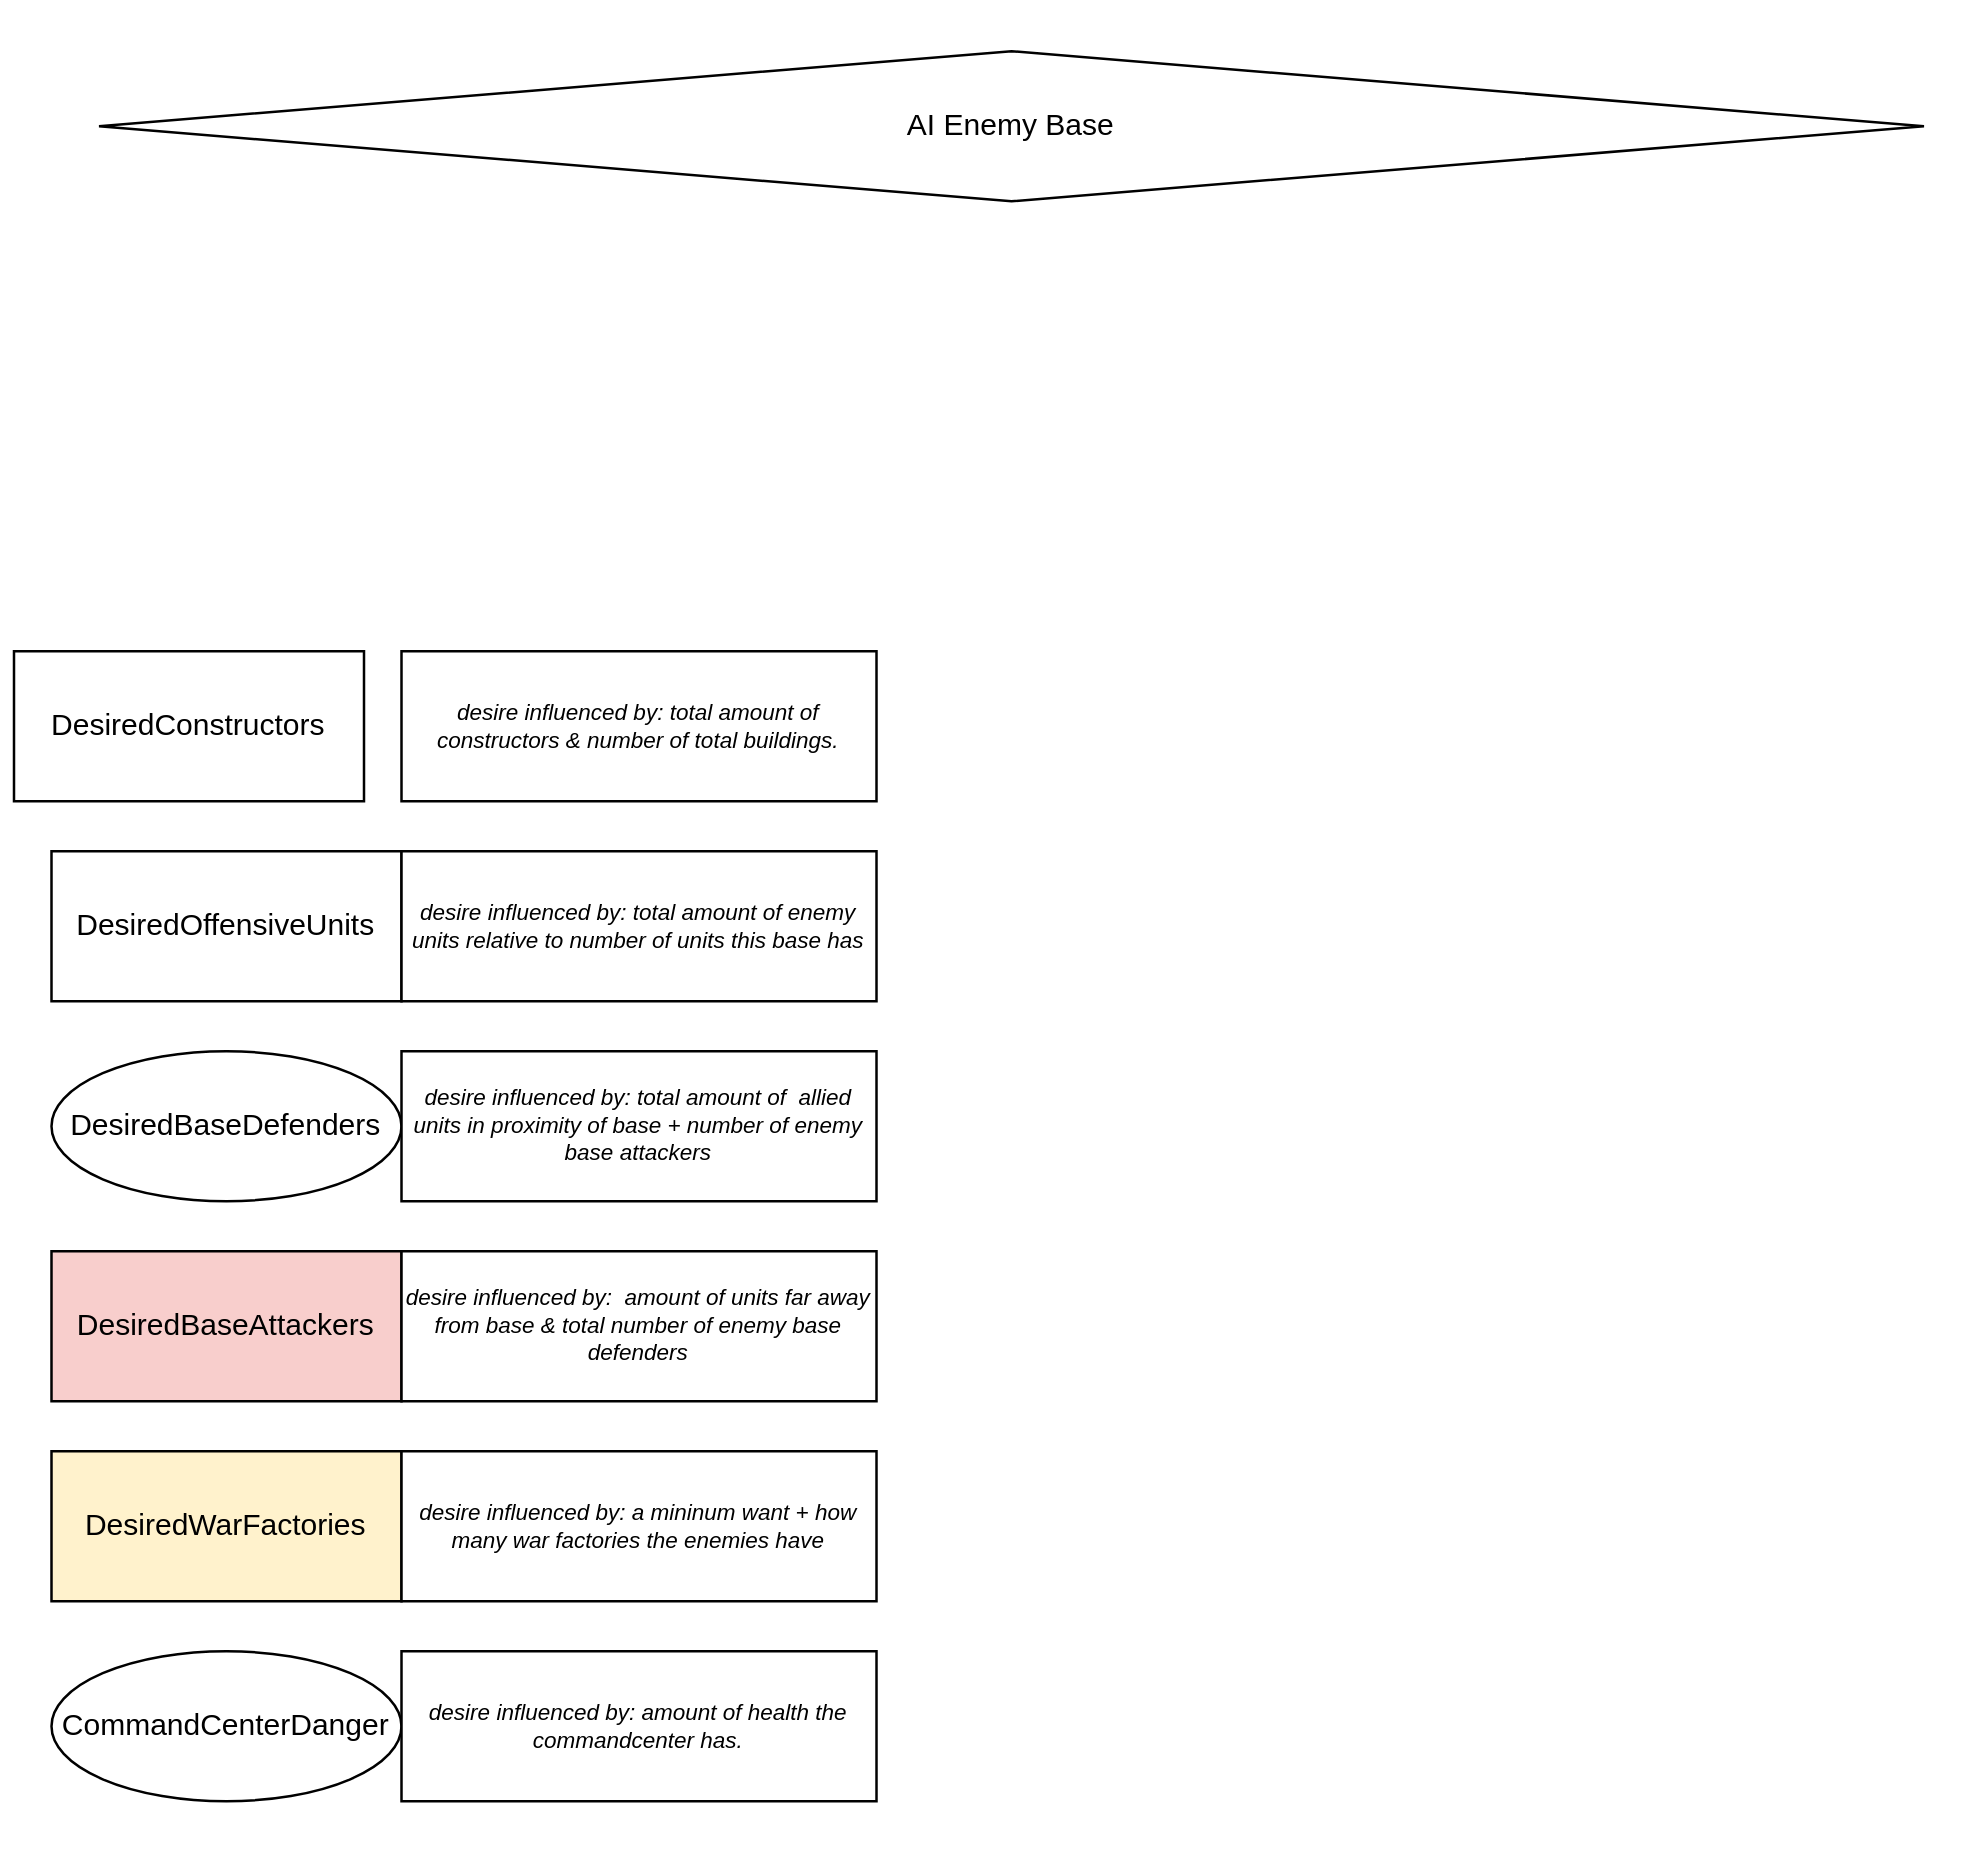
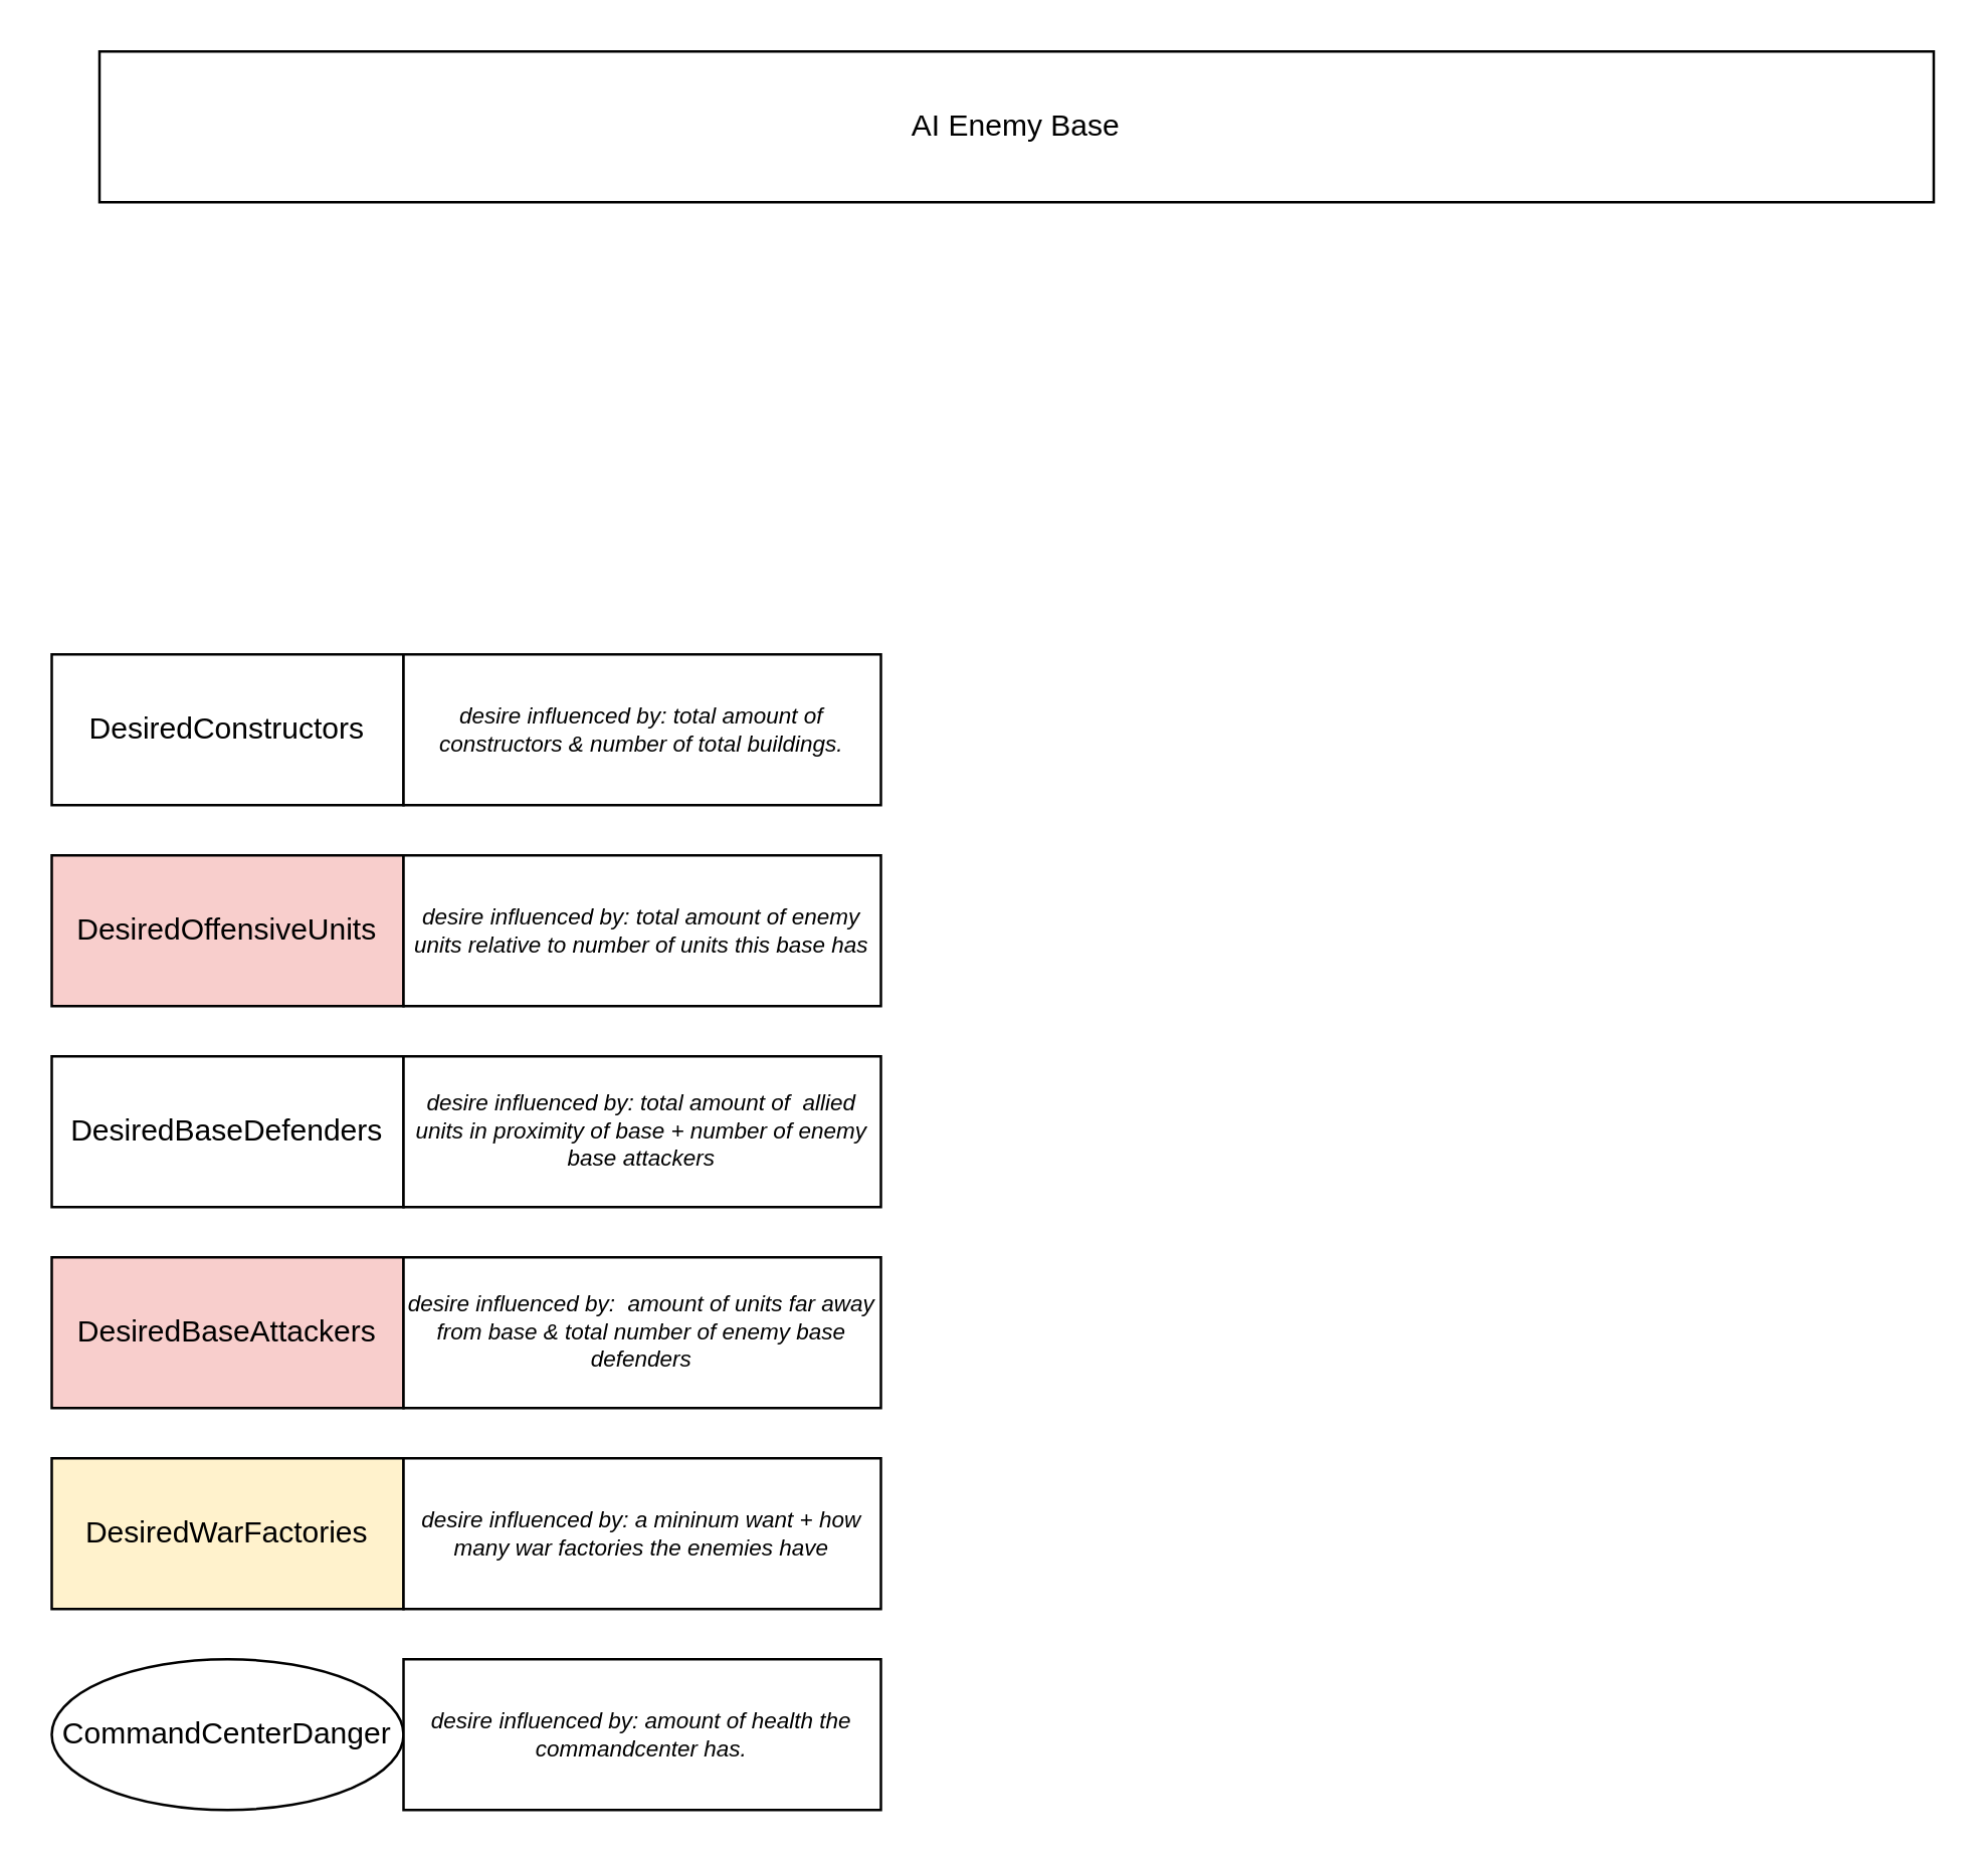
- <mxCell id="2" value="AI Enemy Base" style="rhombus;whiteSpace=wrap;html=1;" vertex="1" parent="1"><mxGeometry x="39" y="20" width="730" height="60" as="geometry" /></mxCell>
+ <mxCell id="2" value="AI Enemy Base" style="rounded=0;whiteSpace=wrap;html=1;" vertex="1" parent="1"><mxGeometry x="39" y="20" width="730" height="60" as="geometry" /></mxCell>
- <mxCell id="3" value="DesiredConstructors" style="whiteSpace=wrap;html=1;" vertex="1" parent="1"><mxGeometry x="5" y="260" width="140" height="60" as="geometry" /></mxCell>
+ <mxCell id="3" value="DesiredConstructors" style="whiteSpace=wrap;html=1;" vertex="1" parent="1"><mxGeometry x="20" y="260" width="140" height="60" as="geometry" /></mxCell>
- <mxCell id="4" value="DesiredOffensiveUnits" style="whiteSpace=wrap;html=1;" vertex="1" parent="1"><mxGeometry x="20" y="340" width="140" height="60" as="geometry" /></mxCell>
+ <mxCell id="4" value="DesiredOffensiveUnits" style="whiteSpace=wrap;html=1;fillColor=#f8cecc;" vertex="1" parent="1"><mxGeometry x="20" y="340" width="140" height="60" as="geometry" /></mxCell>
- <mxCell id="5" value="DesiredBaseDefenders" style="ellipse;whiteSpace=wrap;html=1;" vertex="1" parent="1"><mxGeometry x="20" y="420" width="140" height="60" as="geometry" /></mxCell>
+ <mxCell id="5" value="DesiredBaseDefenders" style="whiteSpace=wrap;html=1;" vertex="1" parent="1"><mxGeometry x="20" y="420" width="140" height="60" as="geometry" /></mxCell>
